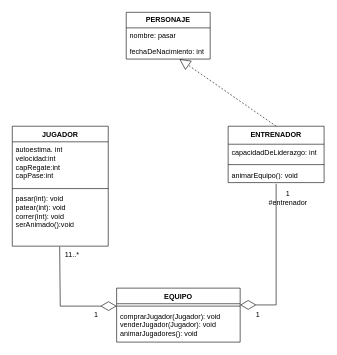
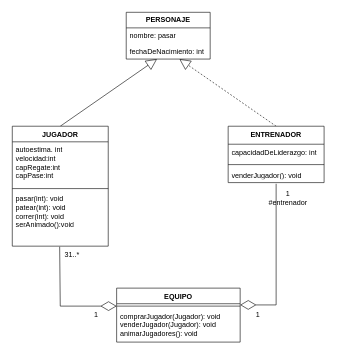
+ <mxCell id="6" value="" style="endArrow=block;endSize=16;endFill=0;html=1;rounded=0;exitX=0.5;exitY=0;exitDx=0;exitDy=0;" edge="1" parent="1" source="7" target="4"><mxGeometry width="160" relative="1" as="geometry"><mxPoint x="80" y="150" as="sourcePoint" /><mxPoint x="100" y="210" as="targetPoint" /><Array as="points" /></mxGeometry></mxCell>
- <mxCell id="15" value="animarEquipo(): void" style="text;strokeColor=none;fillColor=none;align=left;verticalAlign=top;spacingLeft=4;spacingRight=4;overflow=hidden;rotatable=0;points=[[0,0.5],[1,0.5]];portConstraint=eastwest;whiteSpace=wrap;html=1;" vertex="1" parent="12"><mxGeometry y="68" width="160" height="26" as="geometry" /></mxCell>
+ <mxCell id="15" value="venderJugador(): void" style="text;strokeColor=none;fillColor=none;align=left;verticalAlign=top;spacingLeft=4;spacingRight=4;overflow=hidden;rotatable=0;points=[[0,0.5],[1,0.5]];portConstraint=eastwest;whiteSpace=wrap;html=1;" vertex="1" parent="12"><mxGeometry y="68" width="160" height="26" as="geometry" /></mxCell>
- <mxCell id="21" value="11..*" style="text;html=1;align=center;verticalAlign=middle;whiteSpace=wrap;rounded=0;" vertex="1" parent="1"><mxGeometry x="90" y="410" width="60" height="30" as="geometry" /></mxCell>
+ <mxCell id="21" value="31..*" style="text;html=1;align=center;verticalAlign=middle;whiteSpace=wrap;rounded=0;" vertex="1" parent="1"><mxGeometry x="90" y="410" width="60" height="30" as="geometry" /></mxCell>
